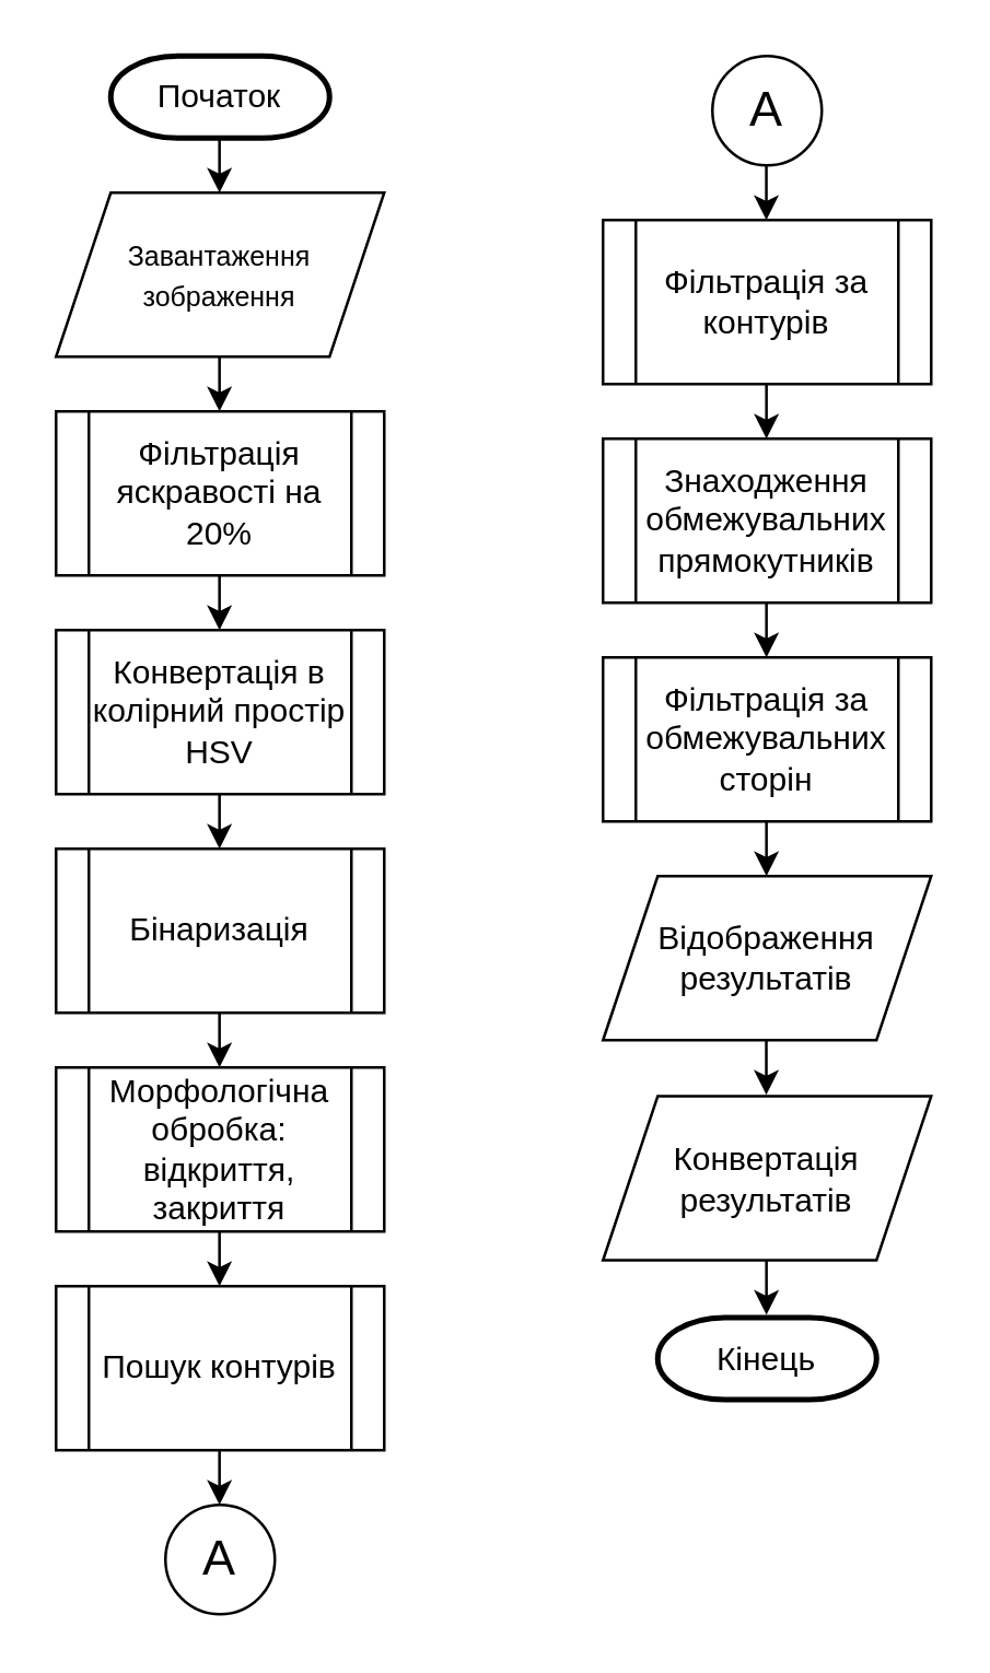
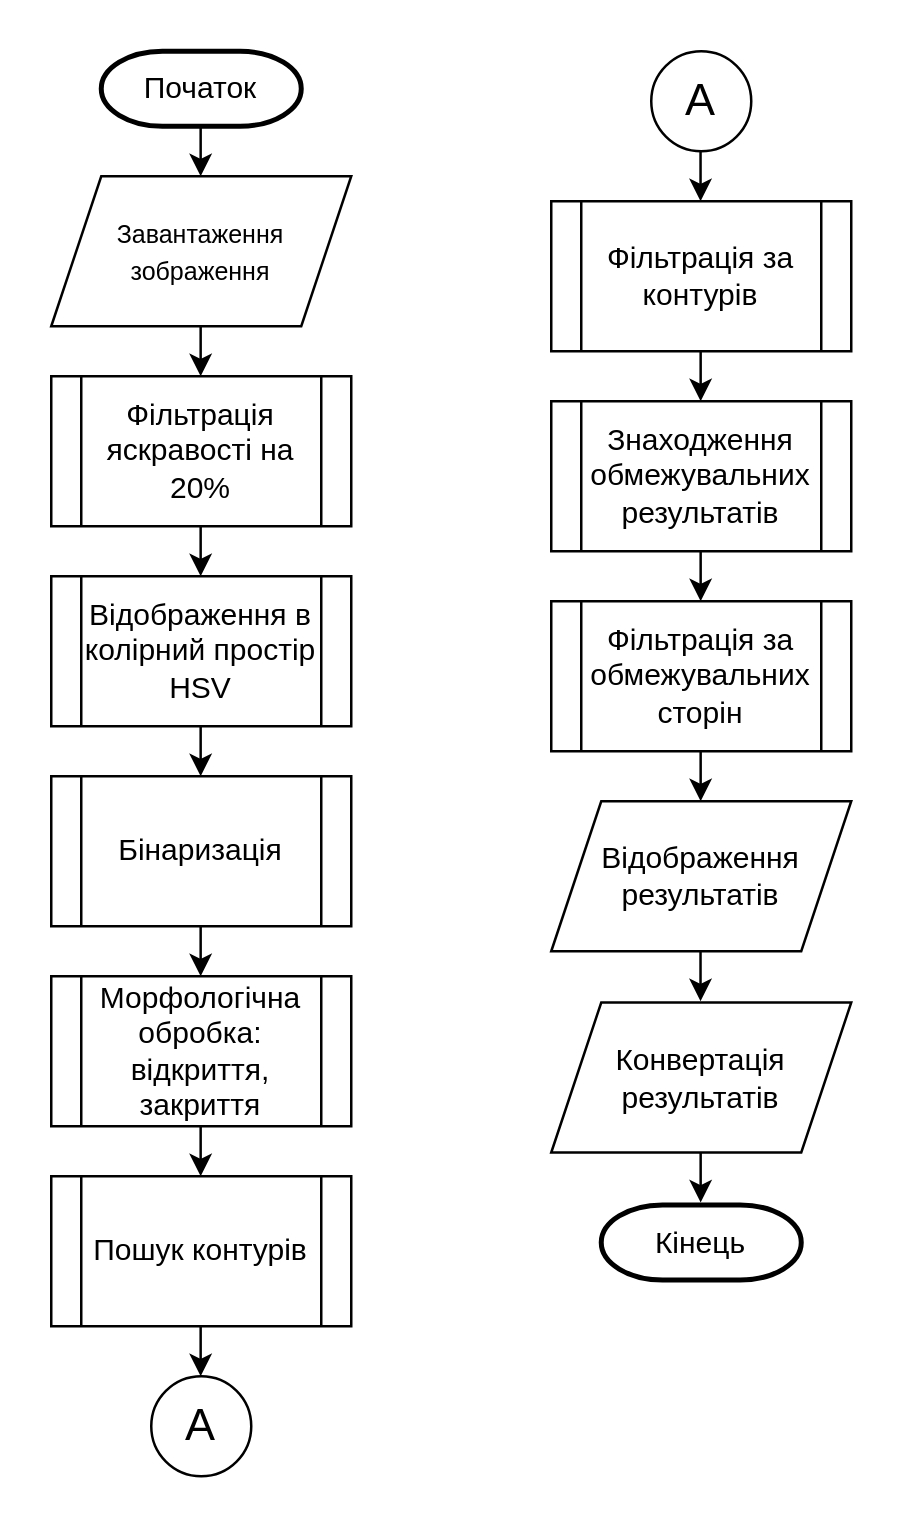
- <mxCell id="28" value="Знаходження обмежувальних прямокутників" style="shape=process;whiteSpace=wrap;html=1;backgroundOutline=1;" vertex="1" parent="1"><mxGeometry x="220" y="160" width="120" height="60" as="geometry" /></mxCell>
+ <mxCell id="28" value="Знаходження обмежувальних результатів" style="shape=process;whiteSpace=wrap;html=1;backgroundOutline=1;" vertex="1" parent="1"><mxGeometry x="220" y="160" width="120" height="60" as="geometry" /></mxCell>
- <mxCell id="8" value="Конвертація в колірний простір HSV" style="shape=process;whiteSpace=wrap;html=1;backgroundOutline=1;" vertex="1" parent="1"><mxGeometry x="20" y="230" width="120" height="60" as="geometry" /></mxCell>
+ <mxCell id="8" value="Відображення в колірний простір HSV" style="shape=process;whiteSpace=wrap;html=1;backgroundOutline=1;" vertex="1" parent="1"><mxGeometry x="20" y="230" width="120" height="60" as="geometry" /></mxCell>
